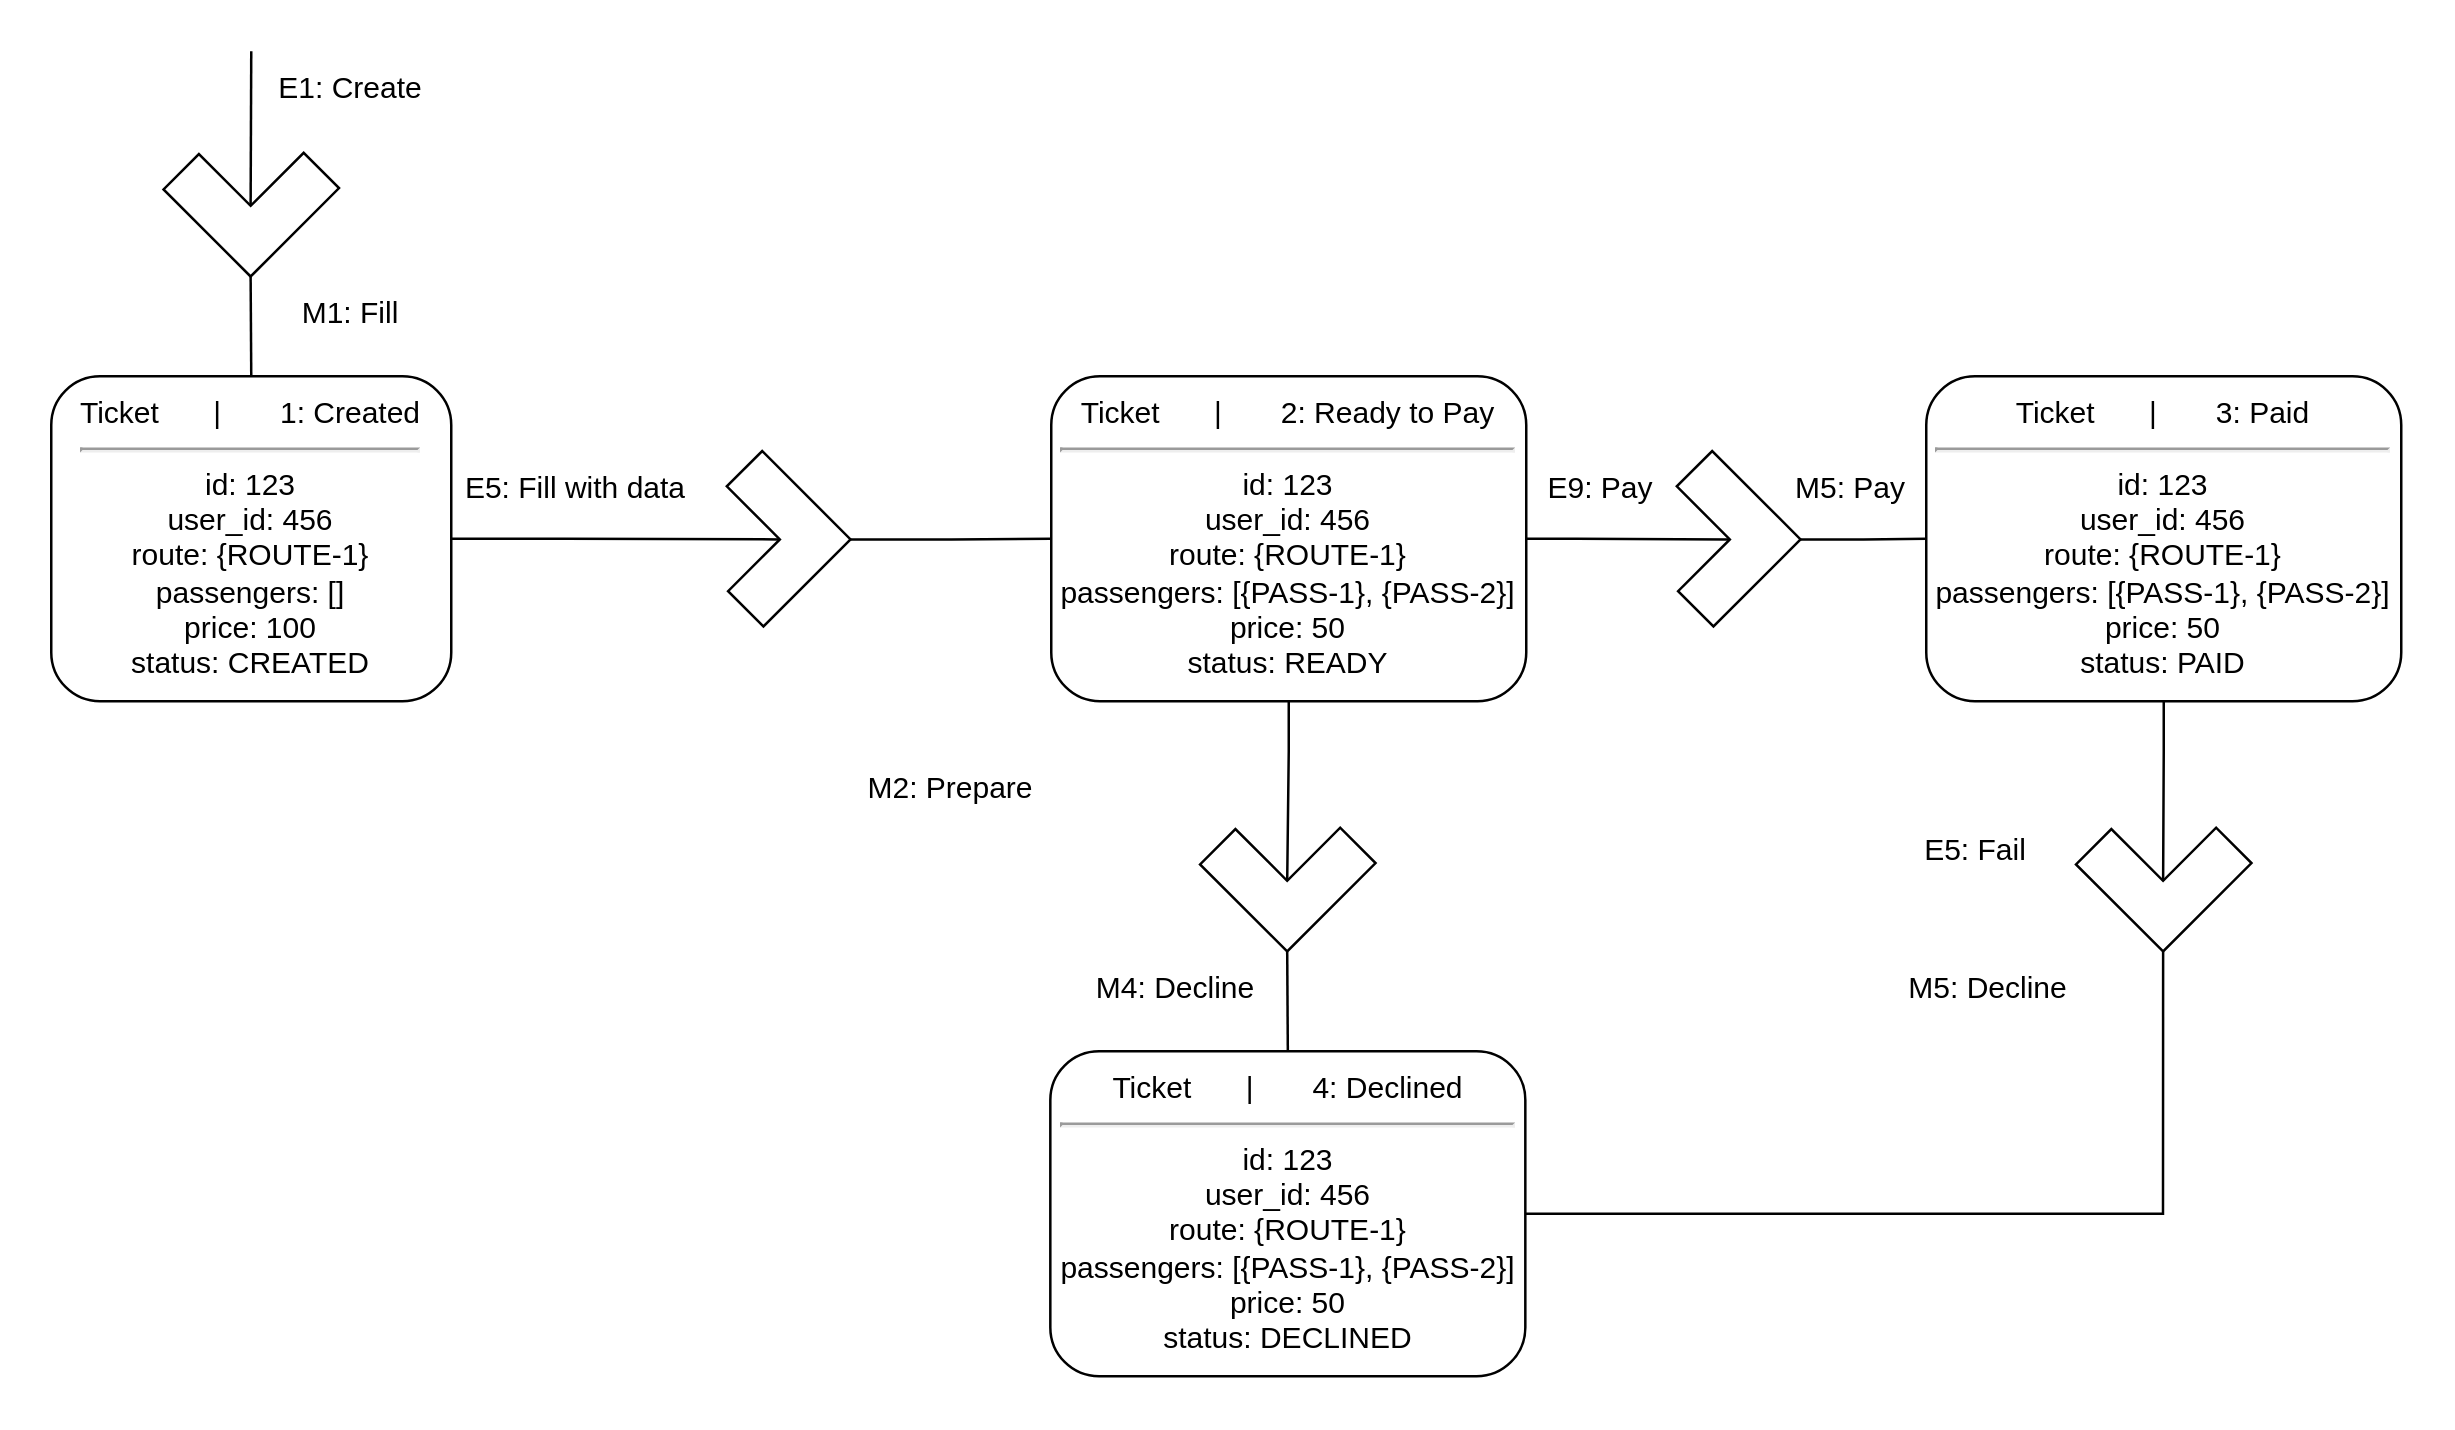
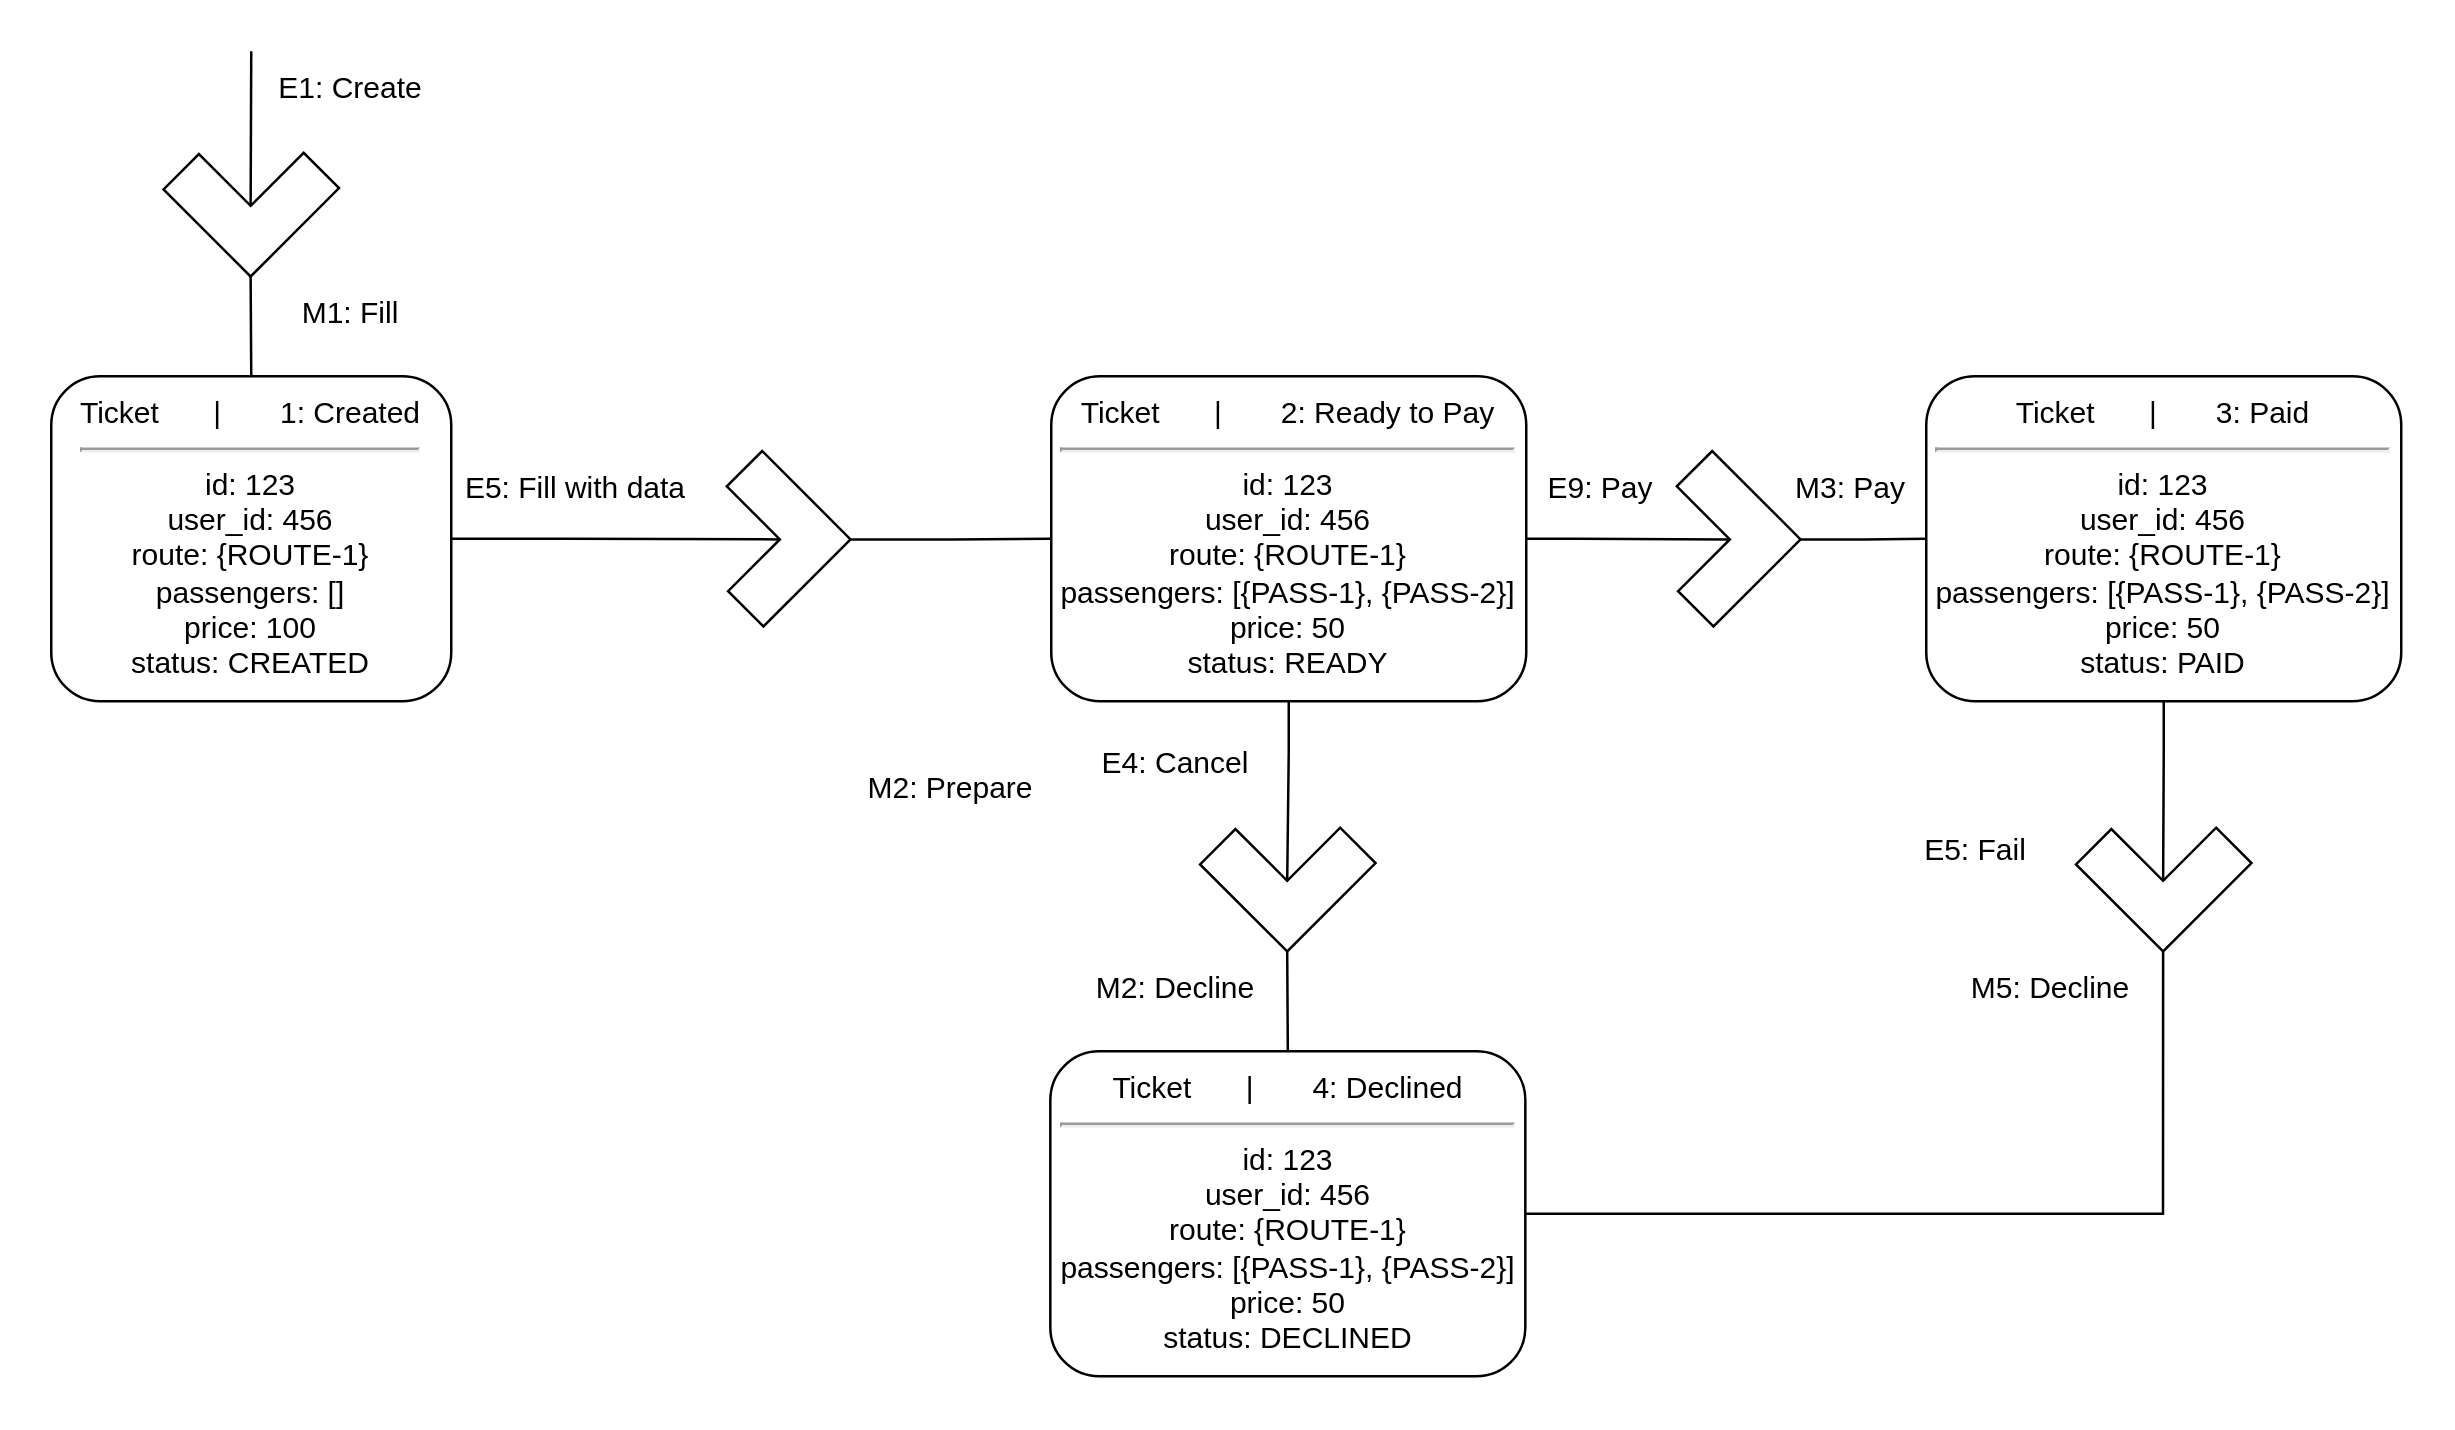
- <mxCell id="25" value="M5: Pay" style="text;html=1;align=center;verticalAlign=middle;whiteSpace=wrap;rounded=0;" vertex="1" parent="1"><mxGeometry x="710" y="180" width="60" height="30" as="geometry" /></mxCell>
+ <mxCell id="25" value="M3: Pay" style="text;html=1;align=center;verticalAlign=middle;whiteSpace=wrap;rounded=0;" vertex="1" parent="1"><mxGeometry x="710" y="180" width="60" height="30" as="geometry" /></mxCell>
+ <mxCell id="22" value="E4: Cancel" style="text;html=1;align=center;verticalAlign=middle;whiteSpace=wrap;rounded=0;" vertex="1" parent="1"><mxGeometry x="430" y="290" width="80" height="30" as="geometry" /></mxCell>
- <mxCell id="23" value="M4: Decline" style="text;html=1;align=center;verticalAlign=middle;whiteSpace=wrap;rounded=0;" vertex="1" parent="1"><mxGeometry x="430" y="380" width="80" height="30" as="geometry" /></mxCell>
+ <mxCell id="23" value="M2: Decline" style="text;html=1;align=center;verticalAlign=middle;whiteSpace=wrap;rounded=0;" vertex="1" parent="1"><mxGeometry x="430" y="380" width="80" height="30" as="geometry" /></mxCell>
- <mxCell id="29" value="M5: Decline" style="text;html=1;align=center;verticalAlign=middle;whiteSpace=wrap;rounded=0;" vertex="1" parent="1"><mxGeometry x="755" y="380" width="80" height="30" as="geometry" /></mxCell>
+ <mxCell id="29" value="M5: Decline" style="text;html=1;align=center;verticalAlign=middle;whiteSpace=wrap;rounded=0;" vertex="1" parent="1"><mxGeometry x="780" y="380" width="80" height="30" as="geometry" /></mxCell>
